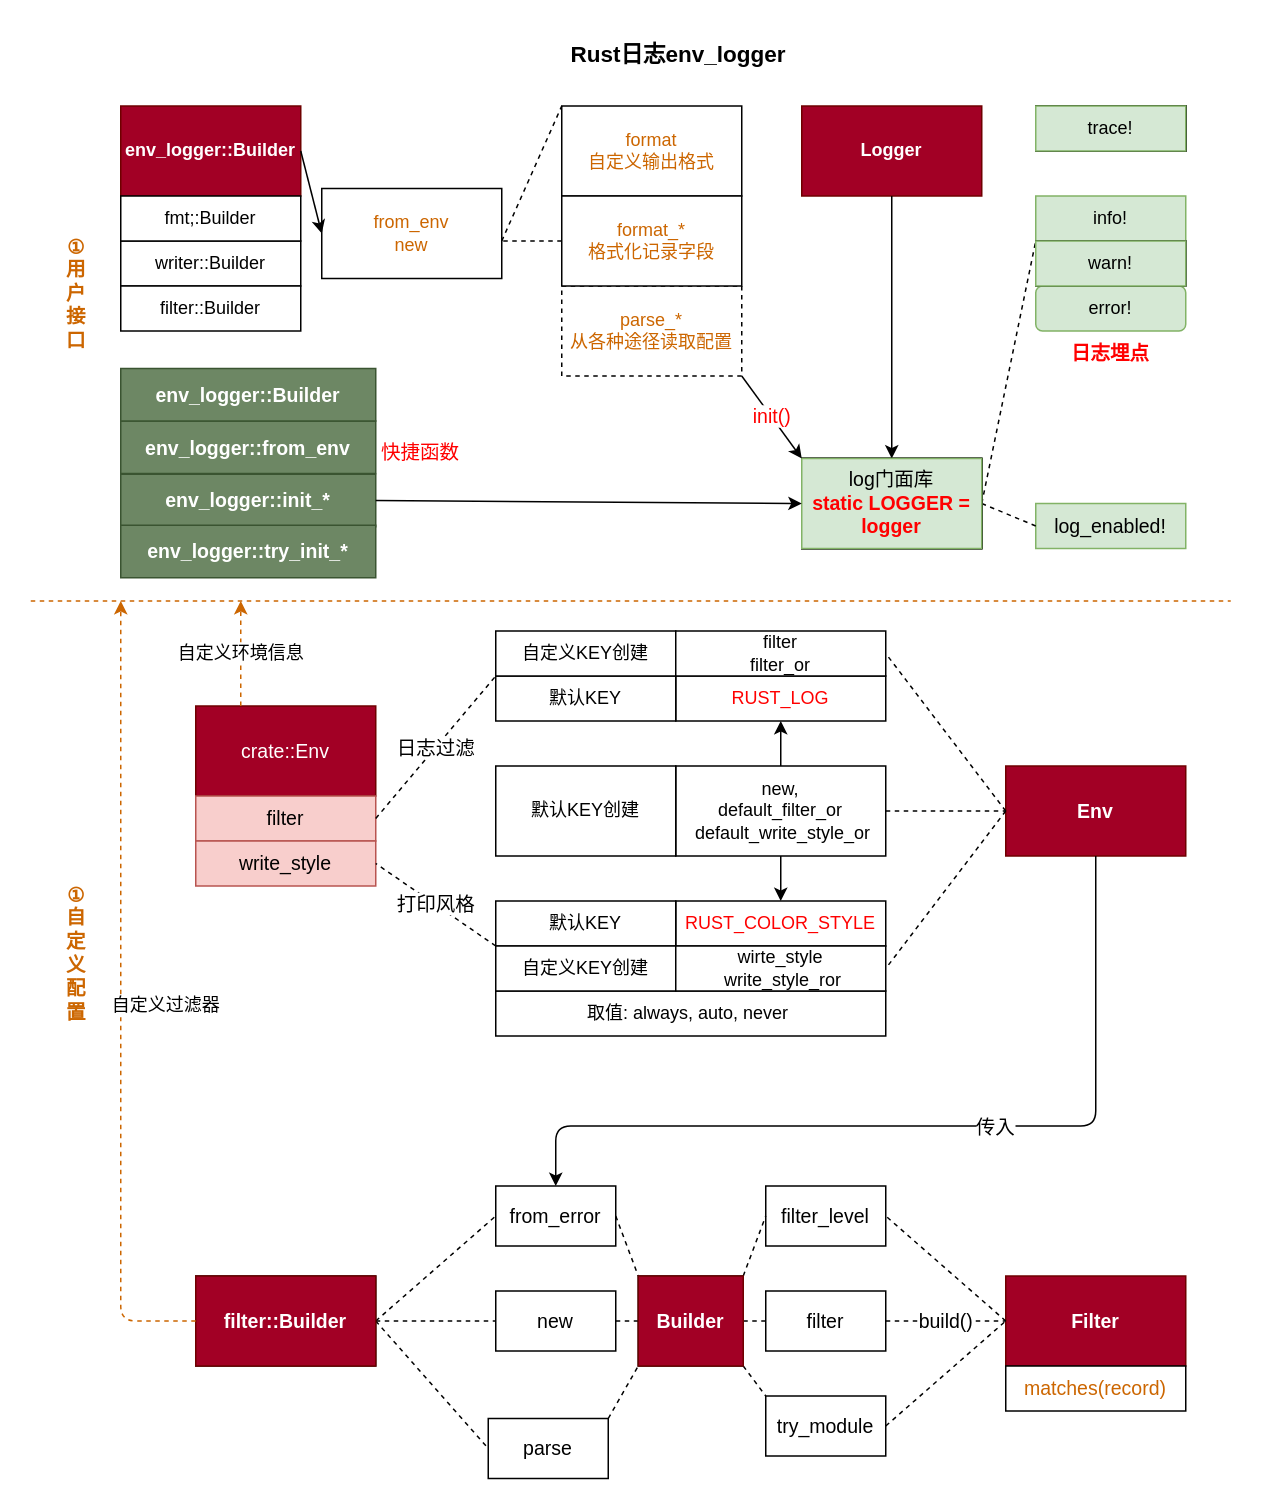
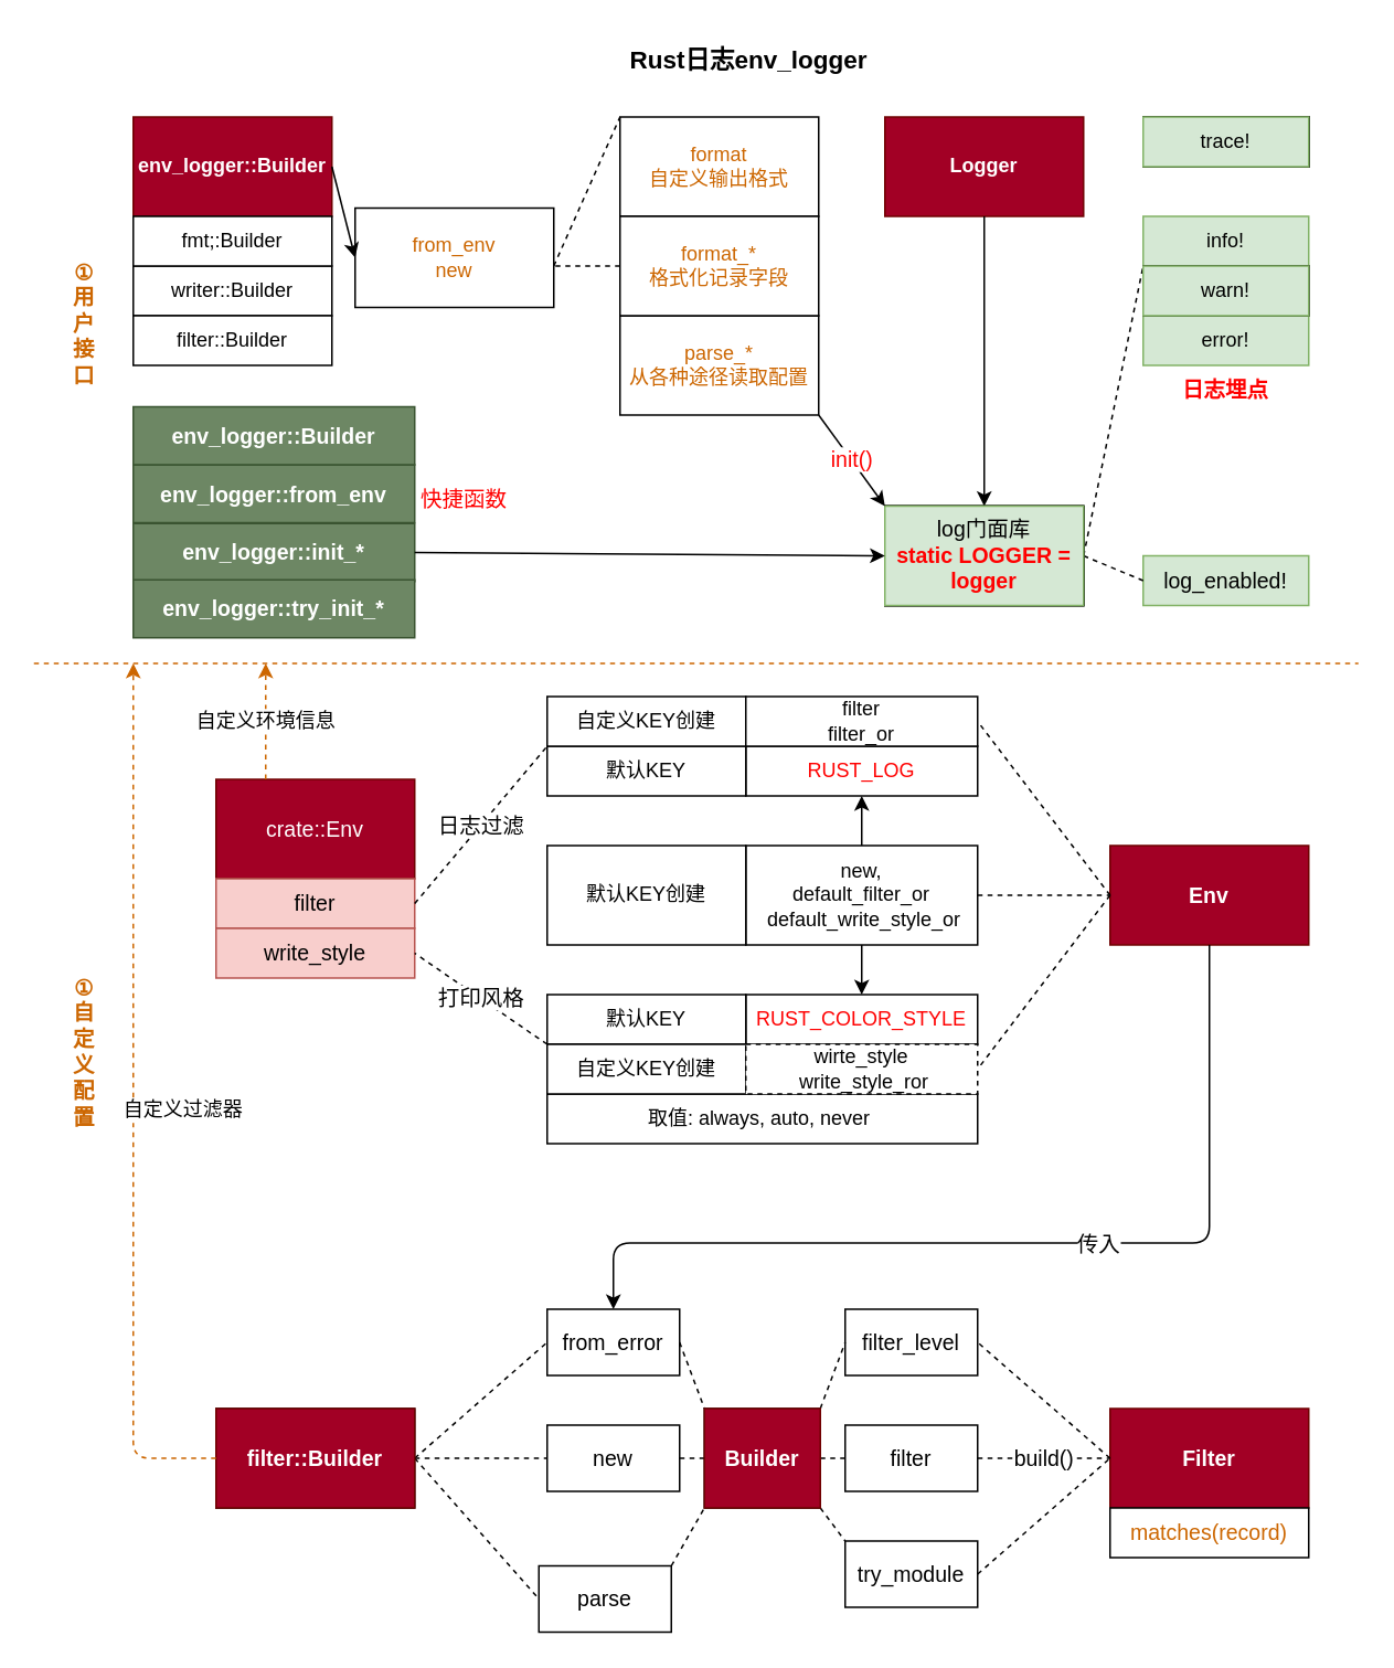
- <mxCell id="66" value="error!" style="whiteSpace=wrap;html=1;fillColor=#d5e8d4;strokeColor=#82b366;rounded=1;" vertex="1" parent="1"><mxGeometry x="690" y="190" width="100" height="30" as="geometry" /></mxCell>
+ <mxCell id="66" value="error!" style="rounded=0;whiteSpace=wrap;html=1;fillColor=#d5e8d4;strokeColor=#82b366;" vertex="1" parent="1"><mxGeometry x="690" y="190" width="100" height="30" as="geometry" /></mxCell>
- <mxCell id="54" value="&lt;div&gt;parse_*&lt;/div&gt;&lt;div&gt;从各种途径读取配置&lt;/div&gt;" style="rounded=0;whiteSpace=wrap;html=1;fontColor=#CC6600;dashed=1;" vertex="1" parent="1"><mxGeometry x="374" y="190" width="120" height="60" as="geometry" /></mxCell>
+ <mxCell id="54" value="&lt;div&gt;parse_*&lt;/div&gt;&lt;div&gt;从各种途径读取配置&lt;/div&gt;" style="rounded=0;whiteSpace=wrap;html=1;fontColor=#CC6600;" vertex="1" parent="1"><mxGeometry x="374" y="190" width="120" height="60" as="geometry" /></mxCell>
- <mxCell id="15" value="wirte_style&lt;br style=&quot;border-color: var(--border-color); font-size: 12px;&quot;&gt;&amp;nbsp;write_style_ror" style="rounded=0;whiteSpace=wrap;html=1;fontSize=12;" vertex="1" parent="1"><mxGeometry x="450" y="630" width="140" height="30" as="geometry" /></mxCell>
+ <mxCell id="15" value="wirte_style&lt;br style=&quot;border-color: var(--border-color); font-size: 12px;&quot;&gt;&amp;nbsp;write_style_ror" style="rounded=0;whiteSpace=wrap;html=1;fontSize=12;dashed=1;" vertex="1" parent="1"><mxGeometry x="450" y="630" width="140" height="30" as="geometry" /></mxCell>
